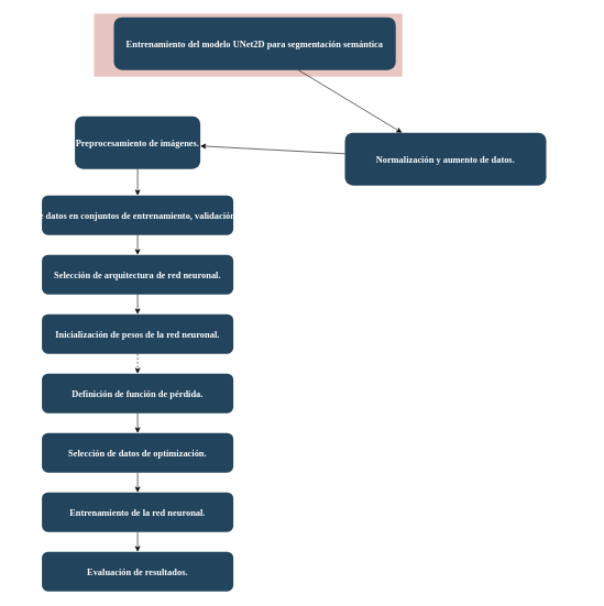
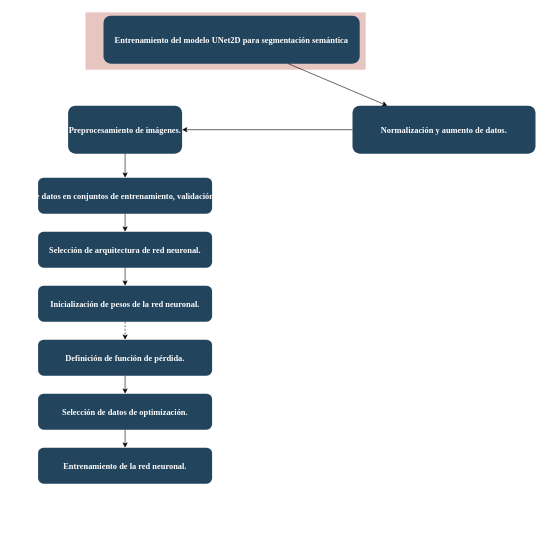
- <mxCell id="4" value="Normalización y aumento de datos." style="rounded=1;fillColor=#23445D;gradientColor=none;strokeColor=none;fontColor=#FFFFFF;fontStyle=1;fontFamily=Tahoma;fontSize=14" parent="1" vertex="1"><mxGeometry x="479" y="200.5" width="305" height="80" as="geometry" /></mxCell>
+ <mxCell id="4" value="Normalización y aumento de datos." style="rounded=1;fillColor=#23445D;gradientColor=none;strokeColor=none;fontColor=#FFFFFF;fontStyle=1;fontFamily=Tahoma;fontSize=14" parent="1" vertex="1"><mxGeometry x="544" y="175.5" width="305" height="80" as="geometry" /></mxCell>
- <mxCell id="21" value="" parent="1" source="11" target="12" edge="1"><mxGeometry relative="1" as="geometry" /></mxCell>
- <mxCell id="12" value="Evaluación de resultados." style="rounded=1;fillColor=#23445D;gradientColor=none;strokeColor=none;fontColor=#FFFFFF;fontStyle=1;fontFamily=Tahoma;fontSize=14;align=center;" parent="1" vertex="1"><mxGeometry x="20" y="835.5" width="290" height="60" as="geometry" /></mxCell>
